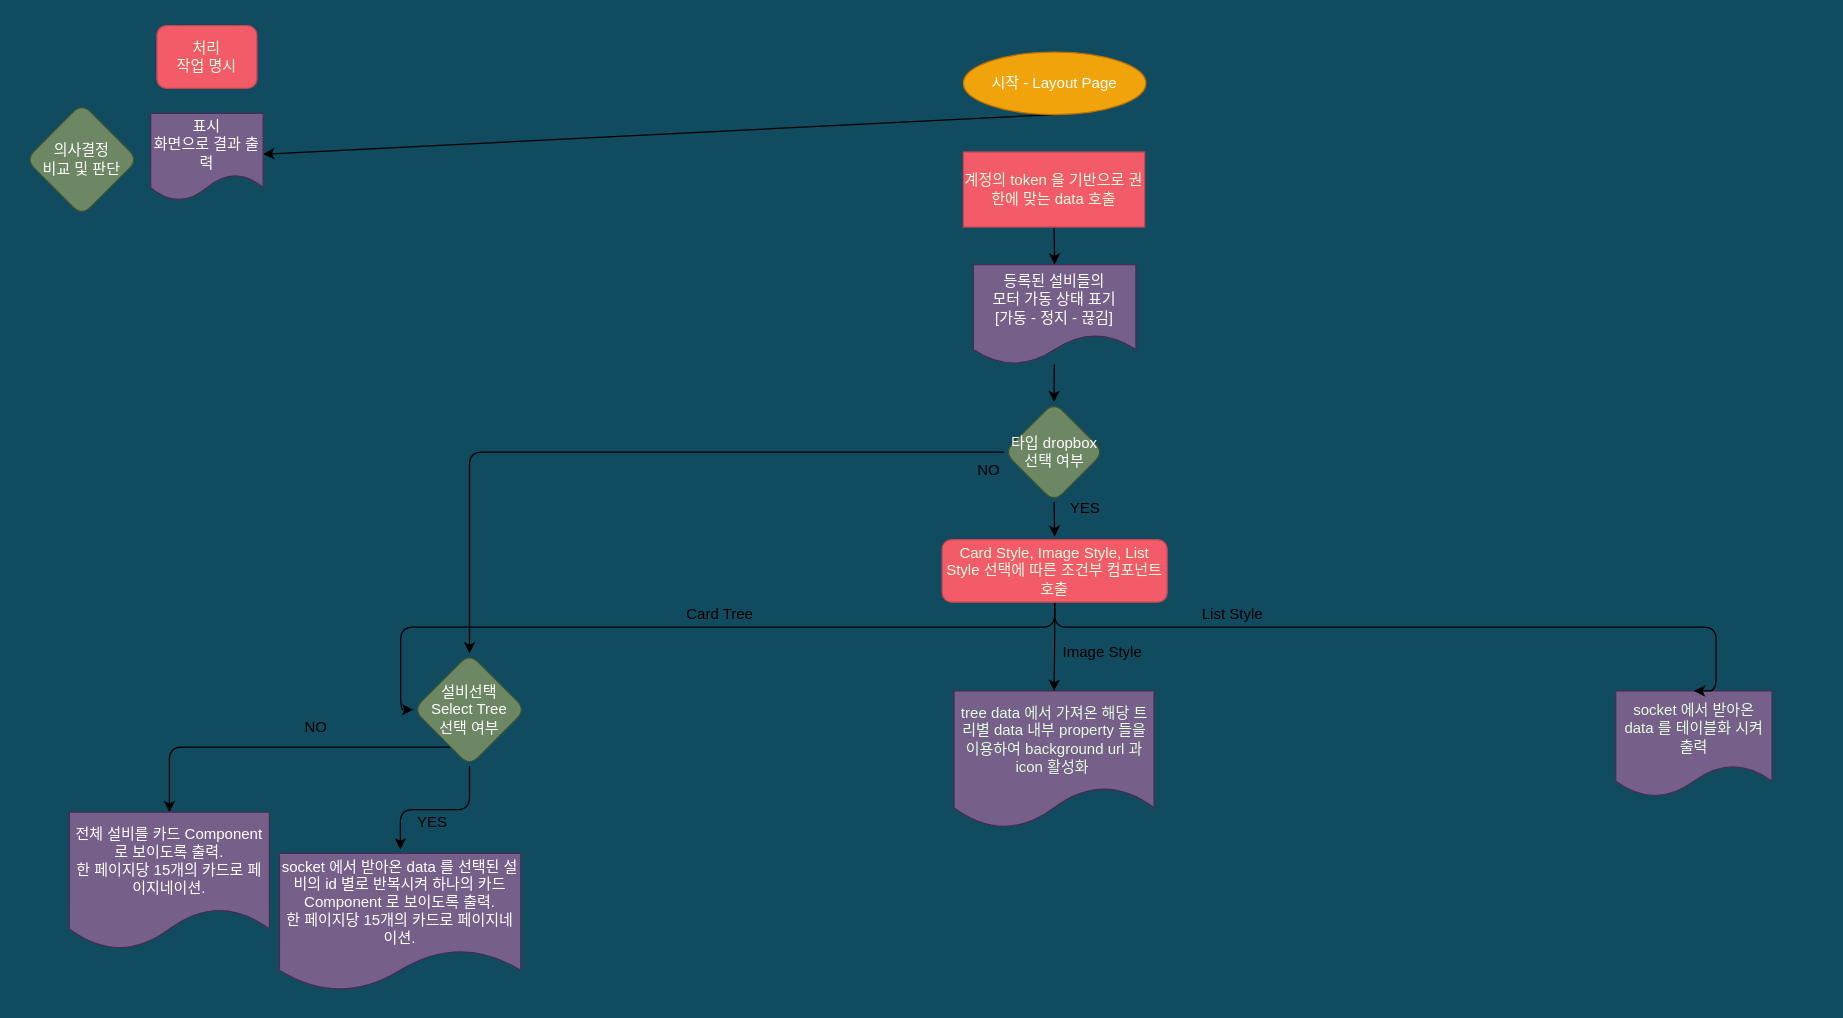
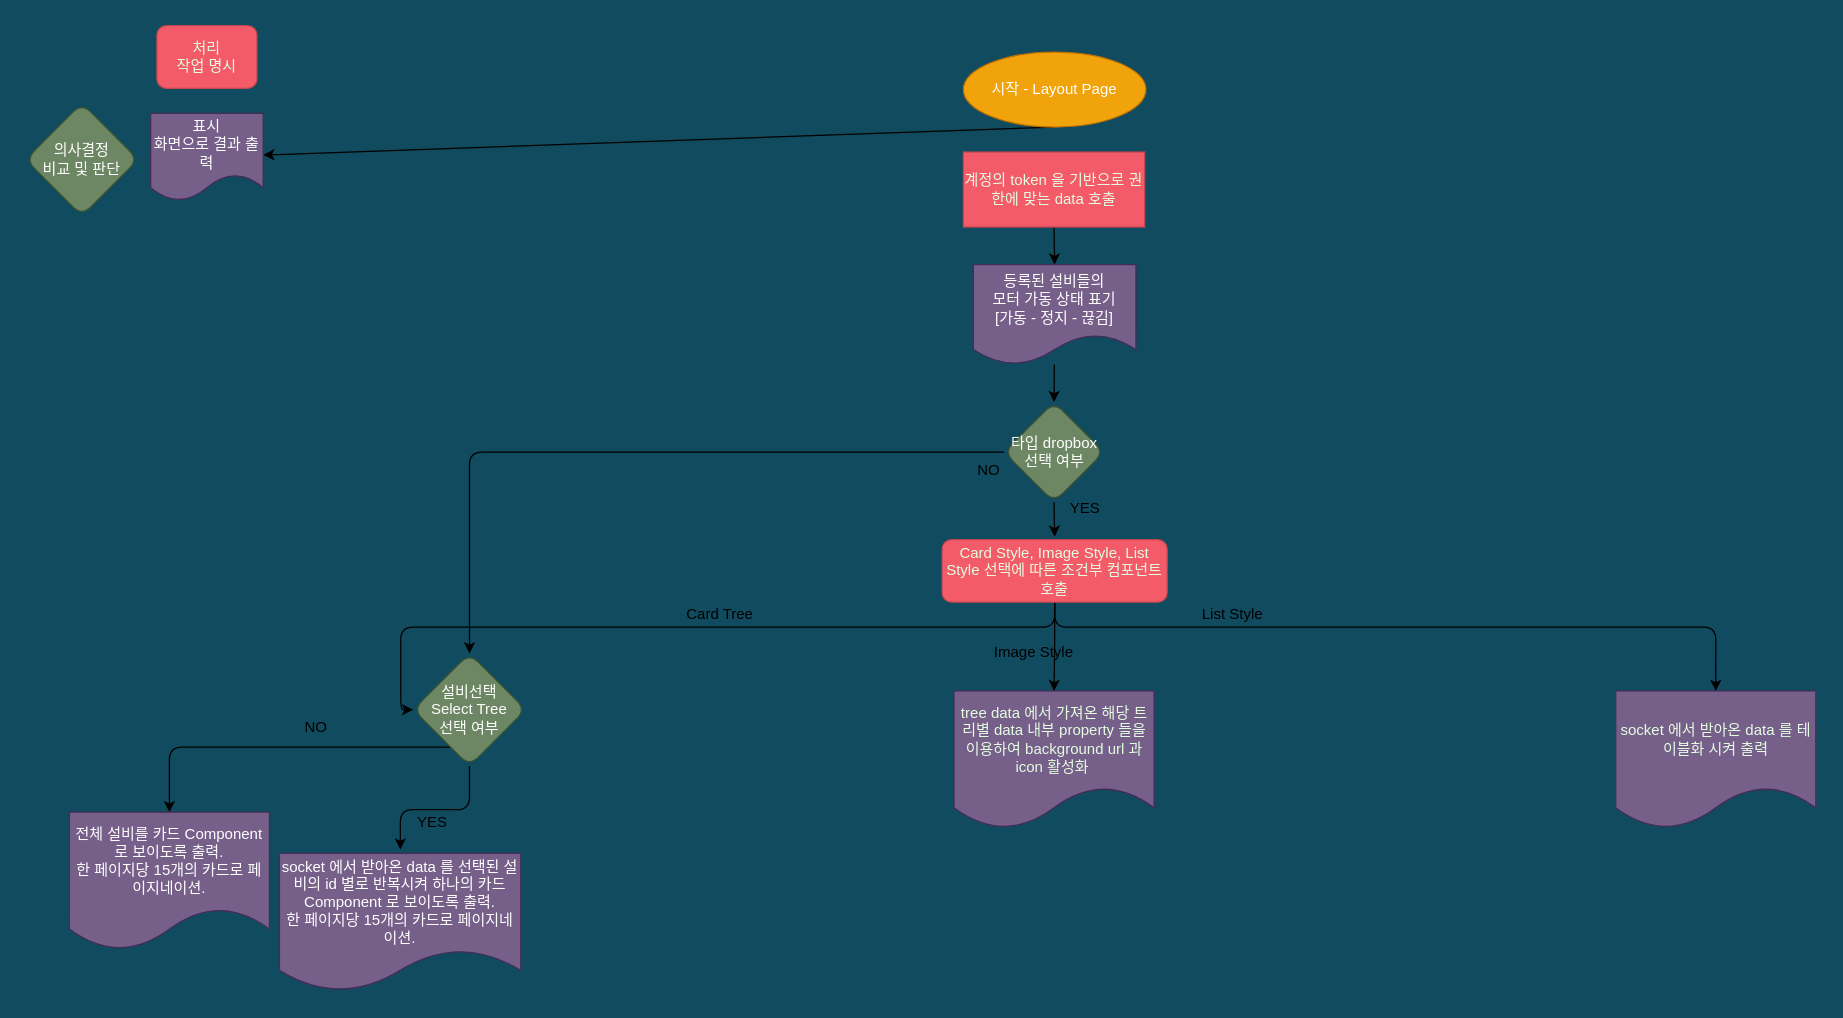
- <mxCell id="6" value="&lt;font color=&quot;#ffffff&quot;&gt;시작 - Layout Page&lt;/font&gt;" style="ellipse;whiteSpace=wrap;html=1;fillStyle=auto;fillColor=#f0a30a;fontColor=#000000;strokeColor=#BD7000;" parent="1" vertex="1"><mxGeometry x="770" y="41" width="146" height="50" as="geometry" /></mxCell>
+ <mxCell id="6" value="&lt;font color=&quot;#ffffff&quot;&gt;시작 - Layout Page&lt;/font&gt;" style="ellipse;whiteSpace=wrap;html=1;fillStyle=auto;fillColor=#f0a30a;fontColor=#000000;strokeColor=#BD7000;" parent="1" vertex="1"><mxGeometry x="770" y="41" width="146" height="60" as="geometry" /></mxCell>
- <mxCell id="29" value="Image Style" style="text;html=1;align=center;verticalAlign=middle;resizable=0;points=[];autosize=1;strokeColor=none;fillColor=none;" vertex="1" parent="1"><mxGeometry x="836" y="506" width="90" height="30" as="geometry" /></mxCell>
+ <mxCell id="29" value="Image Style" style="text;html=1;align=center;verticalAlign=middle;resizable=0;points=[];autosize=1;strokeColor=none;fillColor=none;" vertex="1" parent="1"><mxGeometry x="781" y="506" width="90" height="30" as="geometry" /></mxCell>
- <mxCell id="14" value="&lt;span style=&quot;color: rgb(228, 253, 225);&quot;&gt;socket 에서 받아온 data 를 테이블화 시켜 출력&lt;/span&gt;" style="shape=document;whiteSpace=wrap;html=1;boundedLbl=1;fillColor=#76608a;strokeColor=#432D57;fontColor=#ffffff;rounded=1;glass=0;strokeWidth=1;shadow=0;" parent="1" vertex="1"><mxGeometry x="1291.75" y="552" width="125" height="85" as="geometry" /></mxCell>
+ <mxCell id="14" value="&lt;span style=&quot;color: rgb(228, 253, 225);&quot;&gt;socket 에서 받아온 data 를 테이블화 시켜 출력&lt;/span&gt;" style="shape=document;whiteSpace=wrap;html=1;boundedLbl=1;fillColor=#76608a;strokeColor=#432D57;fontColor=#ffffff;rounded=1;glass=0;strokeWidth=1;shadow=0;" parent="1" vertex="1"><mxGeometry x="1291.75" y="552" width="160" height="110" as="geometry" /></mxCell>
